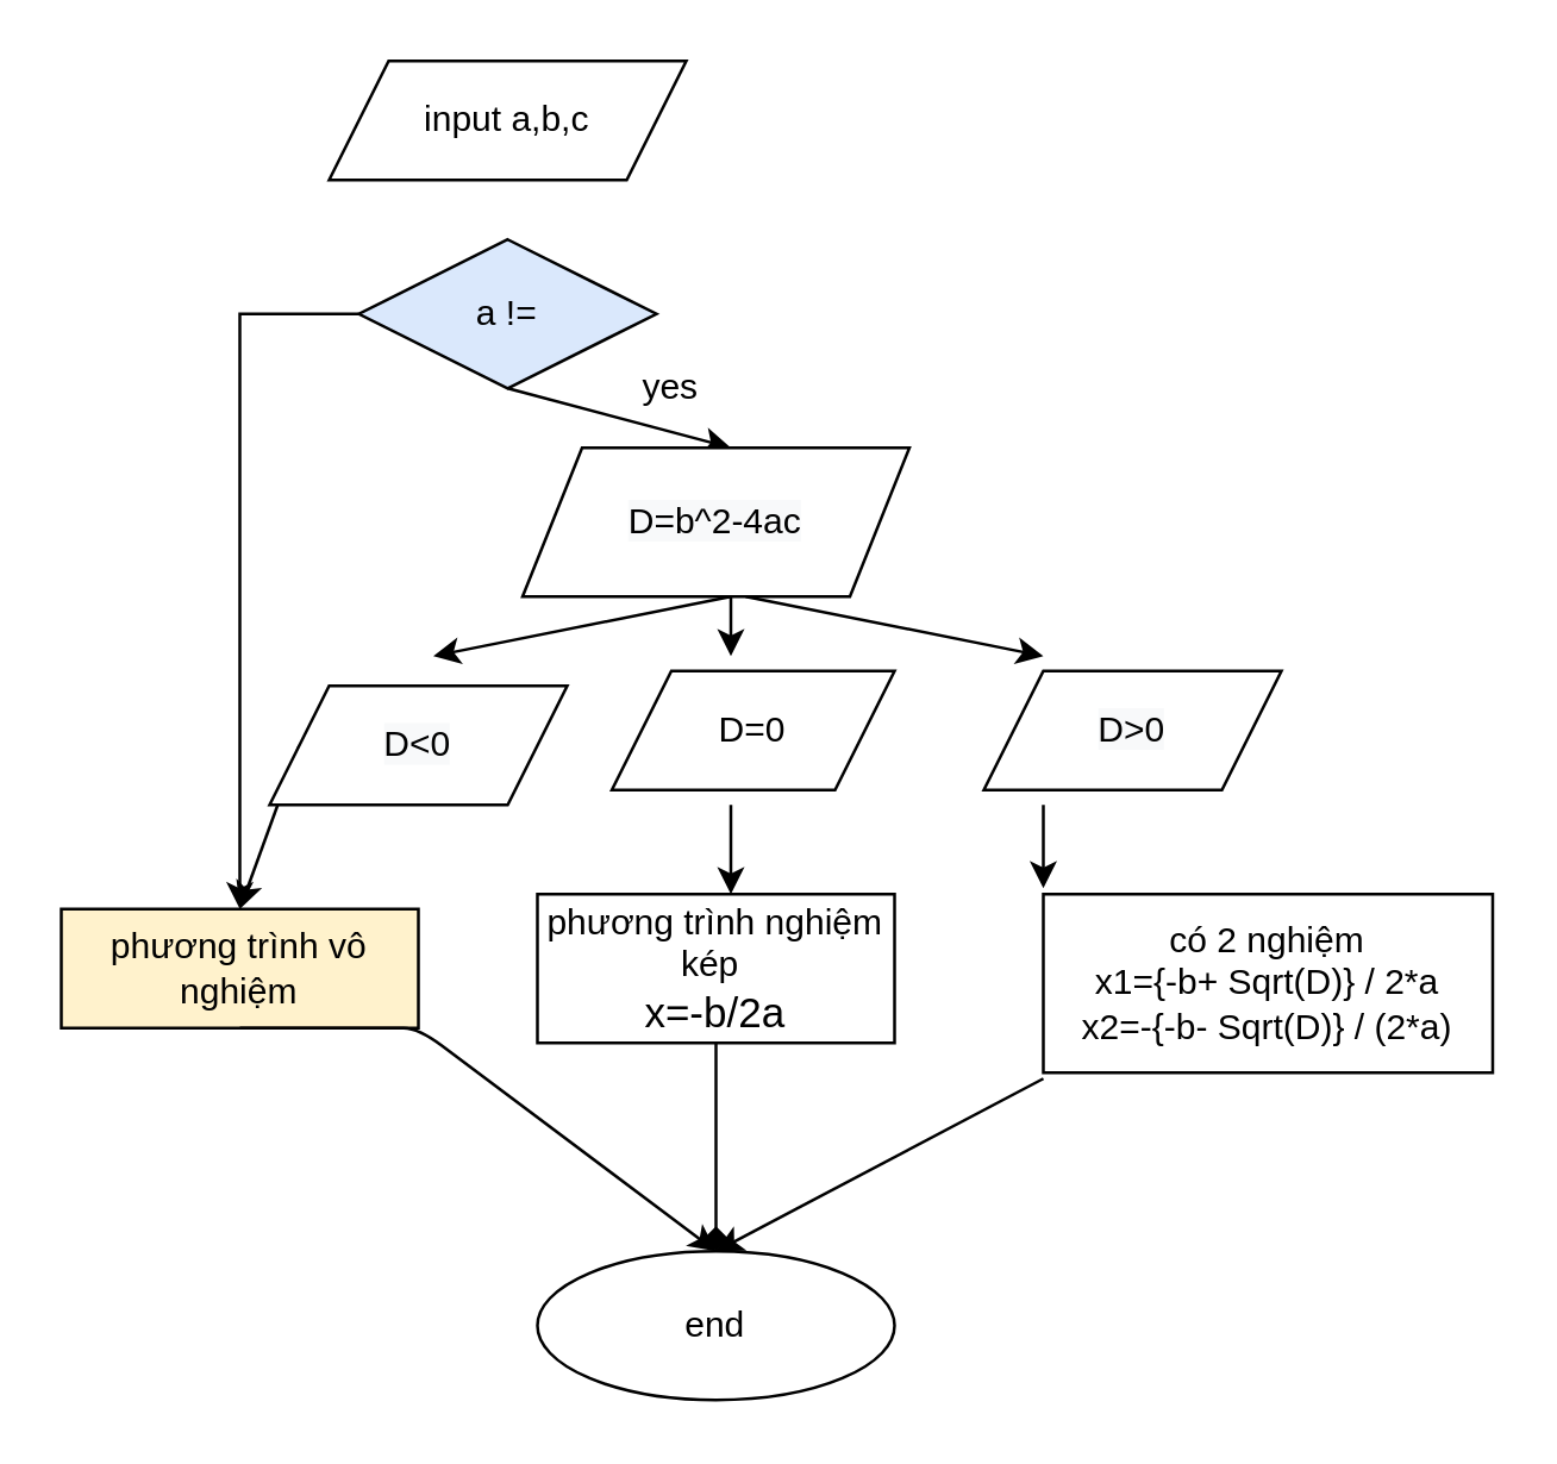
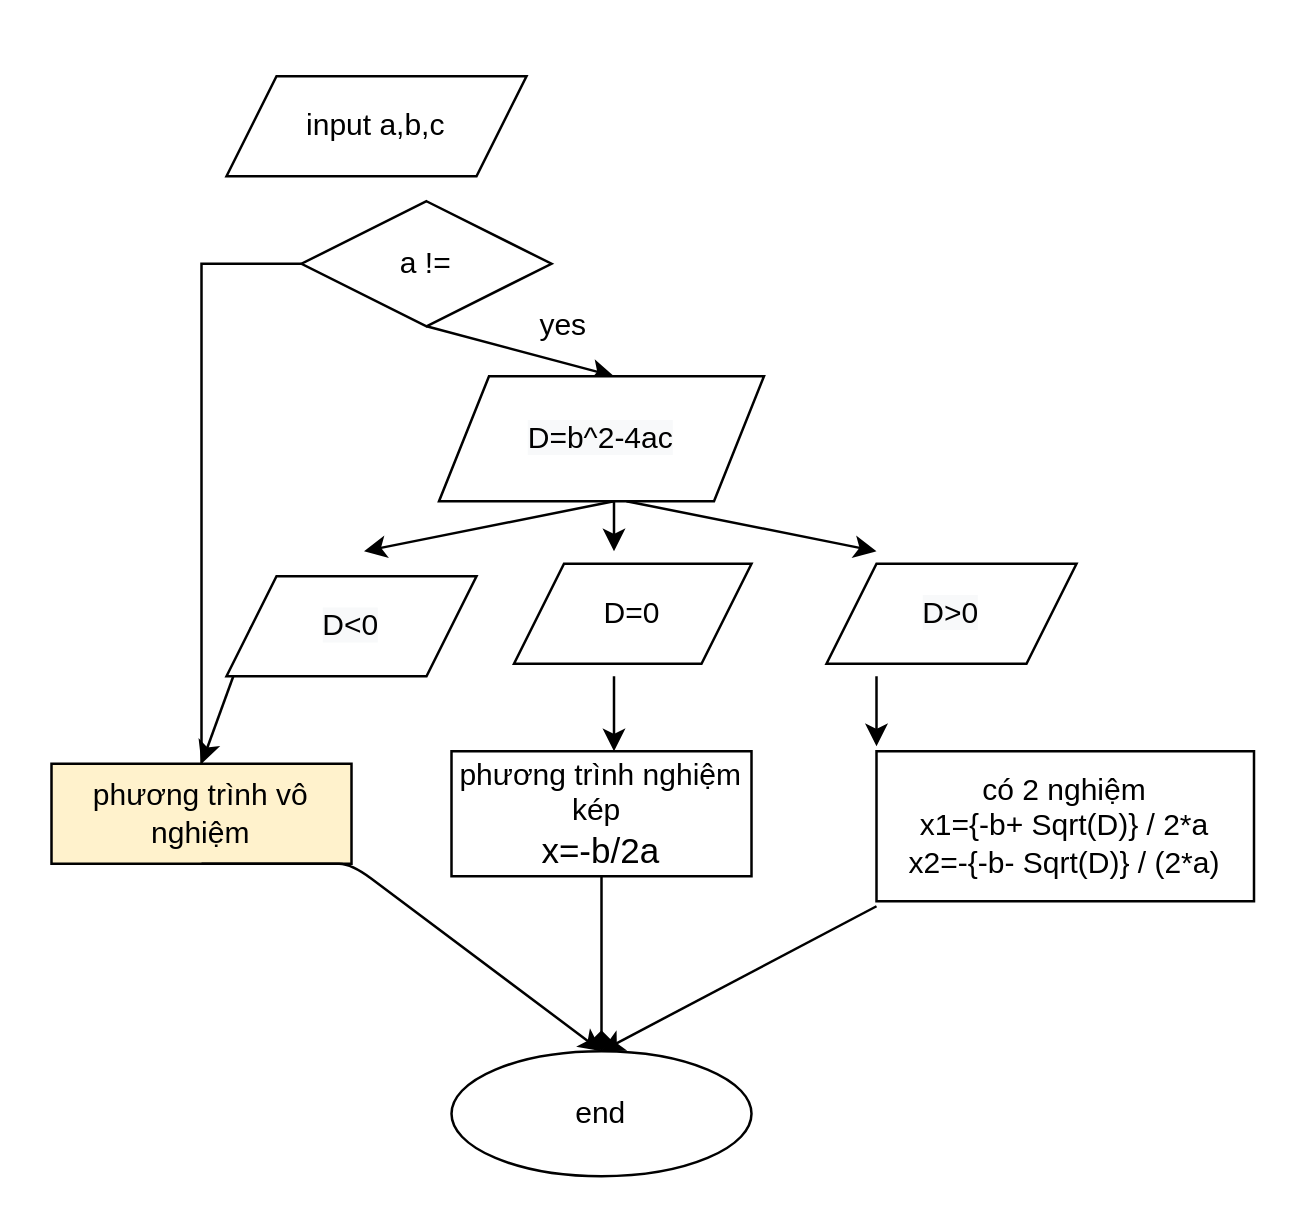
- <mxCell id="2" value="input a,b,c" style="shape=parallelogram;perimeter=parallelogramPerimeter;whiteSpace=wrap;html=1;fixedSize=1;" parent="1" vertex="1"><mxGeometry x="110" y="20" width="120" height="40" as="geometry" /></mxCell>
+ <mxCell id="2" value="input a,b,c" style="shape=parallelogram;perimeter=parallelogramPerimeter;whiteSpace=wrap;html=1;fixedSize=1;" parent="1" vertex="1"><mxGeometry x="90" y="30" width="120" height="40" as="geometry" /></mxCell>
- <mxCell id="4" value="a !=" style="rhombus;whiteSpace=wrap;html=1;fillColor=#dae8fc;" parent="1" vertex="1"><mxGeometry x="120" y="80" width="100" height="50" as="geometry" /></mxCell>
+ <mxCell id="4" value="a !=" style="rhombus;whiteSpace=wrap;html=1;" parent="1" vertex="1"><mxGeometry x="120" y="80" width="100" height="50" as="geometry" /></mxCell>
- <mxCell id="3" style="edgeStyle=orthogonalEdgeStyle;rounded=0;orthogonalLoop=1;jettySize=auto;html=1;entryX=0.5;entryY=0;entryDx=0;entryDy=0;" parent="1" source="4" target="6" edge="1"><mxGeometry relative="1" as="geometry"><Array as="points"><mxPoint x="80" y="105" /></Array></mxGeometry></mxCell>
+ <mxCell id="3" style="edgeStyle=orthogonalEdgeStyle;rounded=0;orthogonalLoop=1;jettySize=auto;html=1;entryX=0.5;entryY=0;entryDx=0;entryDy=0;endArrow=none;" parent="1" source="4" target="6" edge="1"><mxGeometry relative="1" as="geometry"><Array as="points"><mxPoint x="80" y="105" /></Array></mxGeometry></mxCell>
